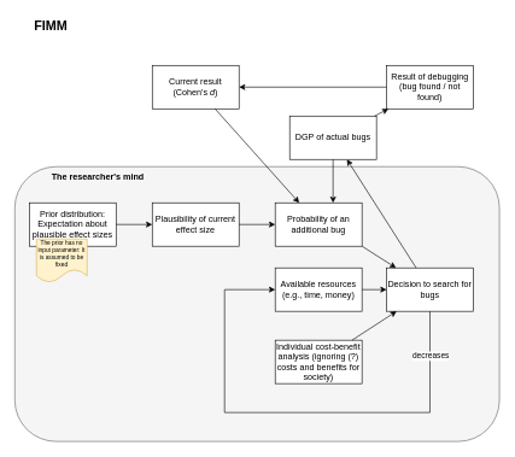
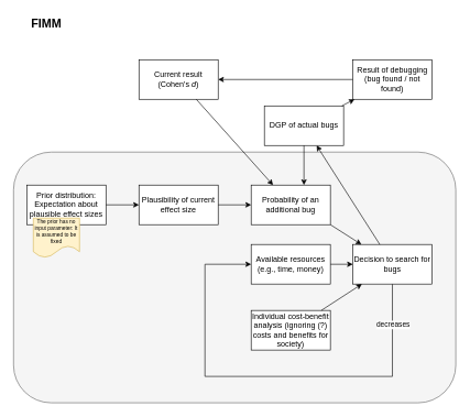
- <mxCell id="4" value="The researcher's mind" style="text;html=1;strokeColor=none;fillColor=none;align=center;verticalAlign=middle;whiteSpace=wrap;rounded=0;fontStyle=1" vertex="1" parent="2"><mxGeometry x="20" width="190" height="30" as="geometry" /></mxCell>
